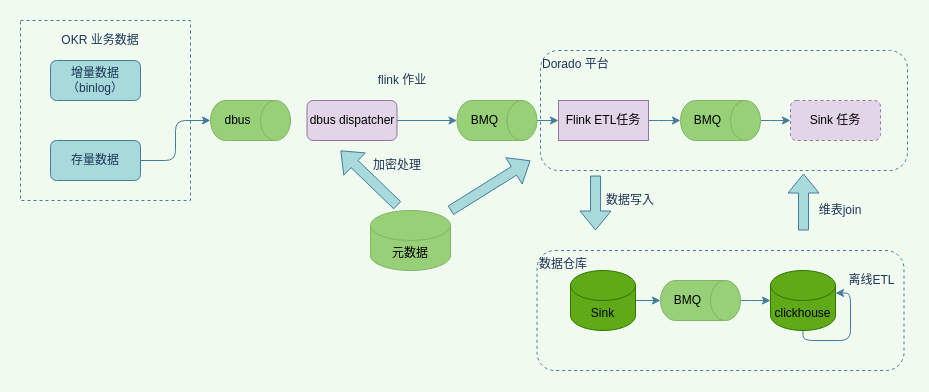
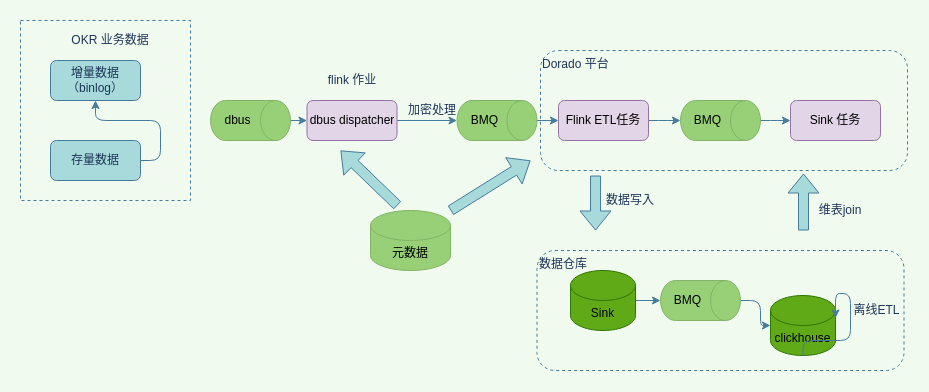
- <mxCell id="21" value="OKR 业务数据" style="text;html=1;strokeColor=none;fillColor=none;align=center;verticalAlign=middle;whiteSpace=wrap;rounded=0;dashed=1;sketch=0;fontColor=#1D3557;" vertex="1" parent="1"><mxGeometry x="60" y="30" width="80" height="20" as="geometry" /></mxCell>
+ <mxCell id="21" value="OKR 业务数据" style="text;html=1;strokeColor=none;fillColor=none;align=center;verticalAlign=middle;whiteSpace=wrap;rounded=0;dashed=1;sketch=0;fontColor=#1D3557;" vertex="1" parent="1"><mxGeometry x="70" y="30" width="80" height="20" as="geometry" /></mxCell>
- <mxCell id="9" value="flink 作业" style="text;html=1;strokeColor=none;fillColor=none;align=center;verticalAlign=middle;whiteSpace=wrap;rounded=0;sketch=0;fontColor=#1D3557;" vertex="1" parent="1"><mxGeometry x="356.5" y="70" width="90" height="20" as="geometry" /></mxCell>
+ <mxCell id="9" value="flink 作业" style="text;html=1;strokeColor=none;fillColor=none;align=center;verticalAlign=middle;whiteSpace=wrap;rounded=0;sketch=0;fontColor=#1D3557;" vertex="1" parent="1"><mxGeometry x="306.5" y="70" width="90" height="20" as="geometry" /></mxCell>
+ <mxCell id="3" style="edgeStyle=orthogonalEdgeStyle;curved=0;rounded=1;sketch=0;orthogonalLoop=1;jettySize=auto;html=1;exitX=0.5;exitY=0;exitDx=0;exitDy=0;exitPerimeter=0;strokeColor=#457B9D;fillColor=#A8DADC;fontColor=#1D3557;" edge="1" parent="1" source="4" target="8"><mxGeometry relative="1" as="geometry" /></mxCell>
- <mxCell id="14" value="Flink ETL任务" style="whiteSpace=wrap;html=1;sketch=0;strokeColor=#9673a6;fillColor=#e1d5e7;rounded=0;" vertex="1" parent="1"><mxGeometry x="558" y="100" width="90" height="40" as="geometry" /></mxCell>
+ <mxCell id="14" value="Flink ETL任务" style="rounded=1;whiteSpace=wrap;html=1;sketch=0;strokeColor=#9673a6;fillColor=#e1d5e7;" vertex="1" parent="1"><mxGeometry x="558" y="100" width="90" height="40" as="geometry" /></mxCell>
- <mxCell id="24" value="Sink 任务" style="rounded=1;whiteSpace=wrap;html=1;sketch=0;strokeColor=#9673a6;fillColor=#e1d5e7;dashed=1;" vertex="1" parent="1"><mxGeometry x="790" y="100" width="90" height="40" as="geometry" /></mxCell>
+ <mxCell id="24" value="Sink 任务" style="rounded=1;whiteSpace=wrap;html=1;sketch=0;strokeColor=#9673a6;fillColor=#e1d5e7;" vertex="1" parent="1"><mxGeometry x="790" y="100" width="90" height="40" as="geometry" /></mxCell>
- <mxCell id="5" style="edgeStyle=orthogonalEdgeStyle;curved=0;rounded=1;sketch=0;orthogonalLoop=1;jettySize=auto;html=1;exitX=1;exitY=0.5;exitDx=0;exitDy=0;entryX=0.5;entryY=1;entryDx=0;entryDy=0;entryPerimeter=0;strokeColor=#457B9D;fillColor=#A8DADC;fontColor=#1D3557;" edge="1" parent="1" source="6" target="4"><mxGeometry relative="1" as="geometry" /></mxCell>
+ <mxCell id="5" style="edgeStyle=orthogonalEdgeStyle;curved=0;rounded=1;sketch=0;orthogonalLoop=1;jettySize=auto;html=1;exitX=1;exitY=0.5;exitDx=0;exitDy=0;strokeColor=#457B9D;fillColor=#A8DADC;fontColor=#1D3557;" edge="1" parent="1" source="6" target="2"><mxGeometry relative="1" as="geometry" /></mxCell>
- <mxCell id="12" value="加密处理" style="text;html=1;strokeColor=none;fillColor=none;align=center;verticalAlign=middle;whiteSpace=wrap;rounded=0;sketch=0;fontColor=#1D3557;" vertex="1" parent="1"><mxGeometry x="371.5" y="155" width="50" height="20" as="geometry" /></mxCell>
+ <mxCell id="12" value="加密处理" style="text;html=1;strokeColor=none;fillColor=none;align=center;verticalAlign=middle;whiteSpace=wrap;rounded=0;sketch=0;fontColor=#1D3557;" vertex="1" parent="1"><mxGeometry x="406.5" y="100" width="50" height="20" as="geometry" /></mxCell>
- <mxCell id="32" value="离线ETL" style="text;html=1;strokeColor=none;fillColor=none;align=center;verticalAlign=middle;whiteSpace=wrap;rounded=0;dashed=1;sketch=0;fontColor=#1D3557;" vertex="1" parent="1"><mxGeometry x="845" y="270" width="53" height="20" as="geometry" /></mxCell>
+ <mxCell id="32" value="离线ETL" style="text;html=1;strokeColor=none;fillColor=none;align=center;verticalAlign=middle;whiteSpace=wrap;rounded=0;dashed=1;sketch=0;fontColor=#1D3557;" vertex="1" parent="1"><mxGeometry x="850" y="300" width="53" height="20" as="geometry" /></mxCell>
- <mxCell id="17" value="&lt;font color=&quot;#000000&quot;&gt;clickhouse&lt;/font&gt;" style="shape=cylinder3;whiteSpace=wrap;html=1;boundedLbl=1;backgroundOutline=1;size=15;rounded=0;sketch=0;strokeColor=#2D7600;fillColor=#60a917;fontColor=#ffffff;" vertex="1" parent="1"><mxGeometry x="770" y="270" width="65" height="60" as="geometry" /></mxCell>
+ <mxCell id="17" value="&lt;font color=&quot;#000000&quot;&gt;clickhouse&lt;/font&gt;" style="shape=cylinder3;whiteSpace=wrap;html=1;boundedLbl=1;backgroundOutline=1;size=15;rounded=0;sketch=0;strokeColor=#2D7600;fillColor=#60a917;fontColor=#ffffff;" vertex="1" parent="1"><mxGeometry x="770" y="295" width="65" height="60" as="geometry" /></mxCell>
